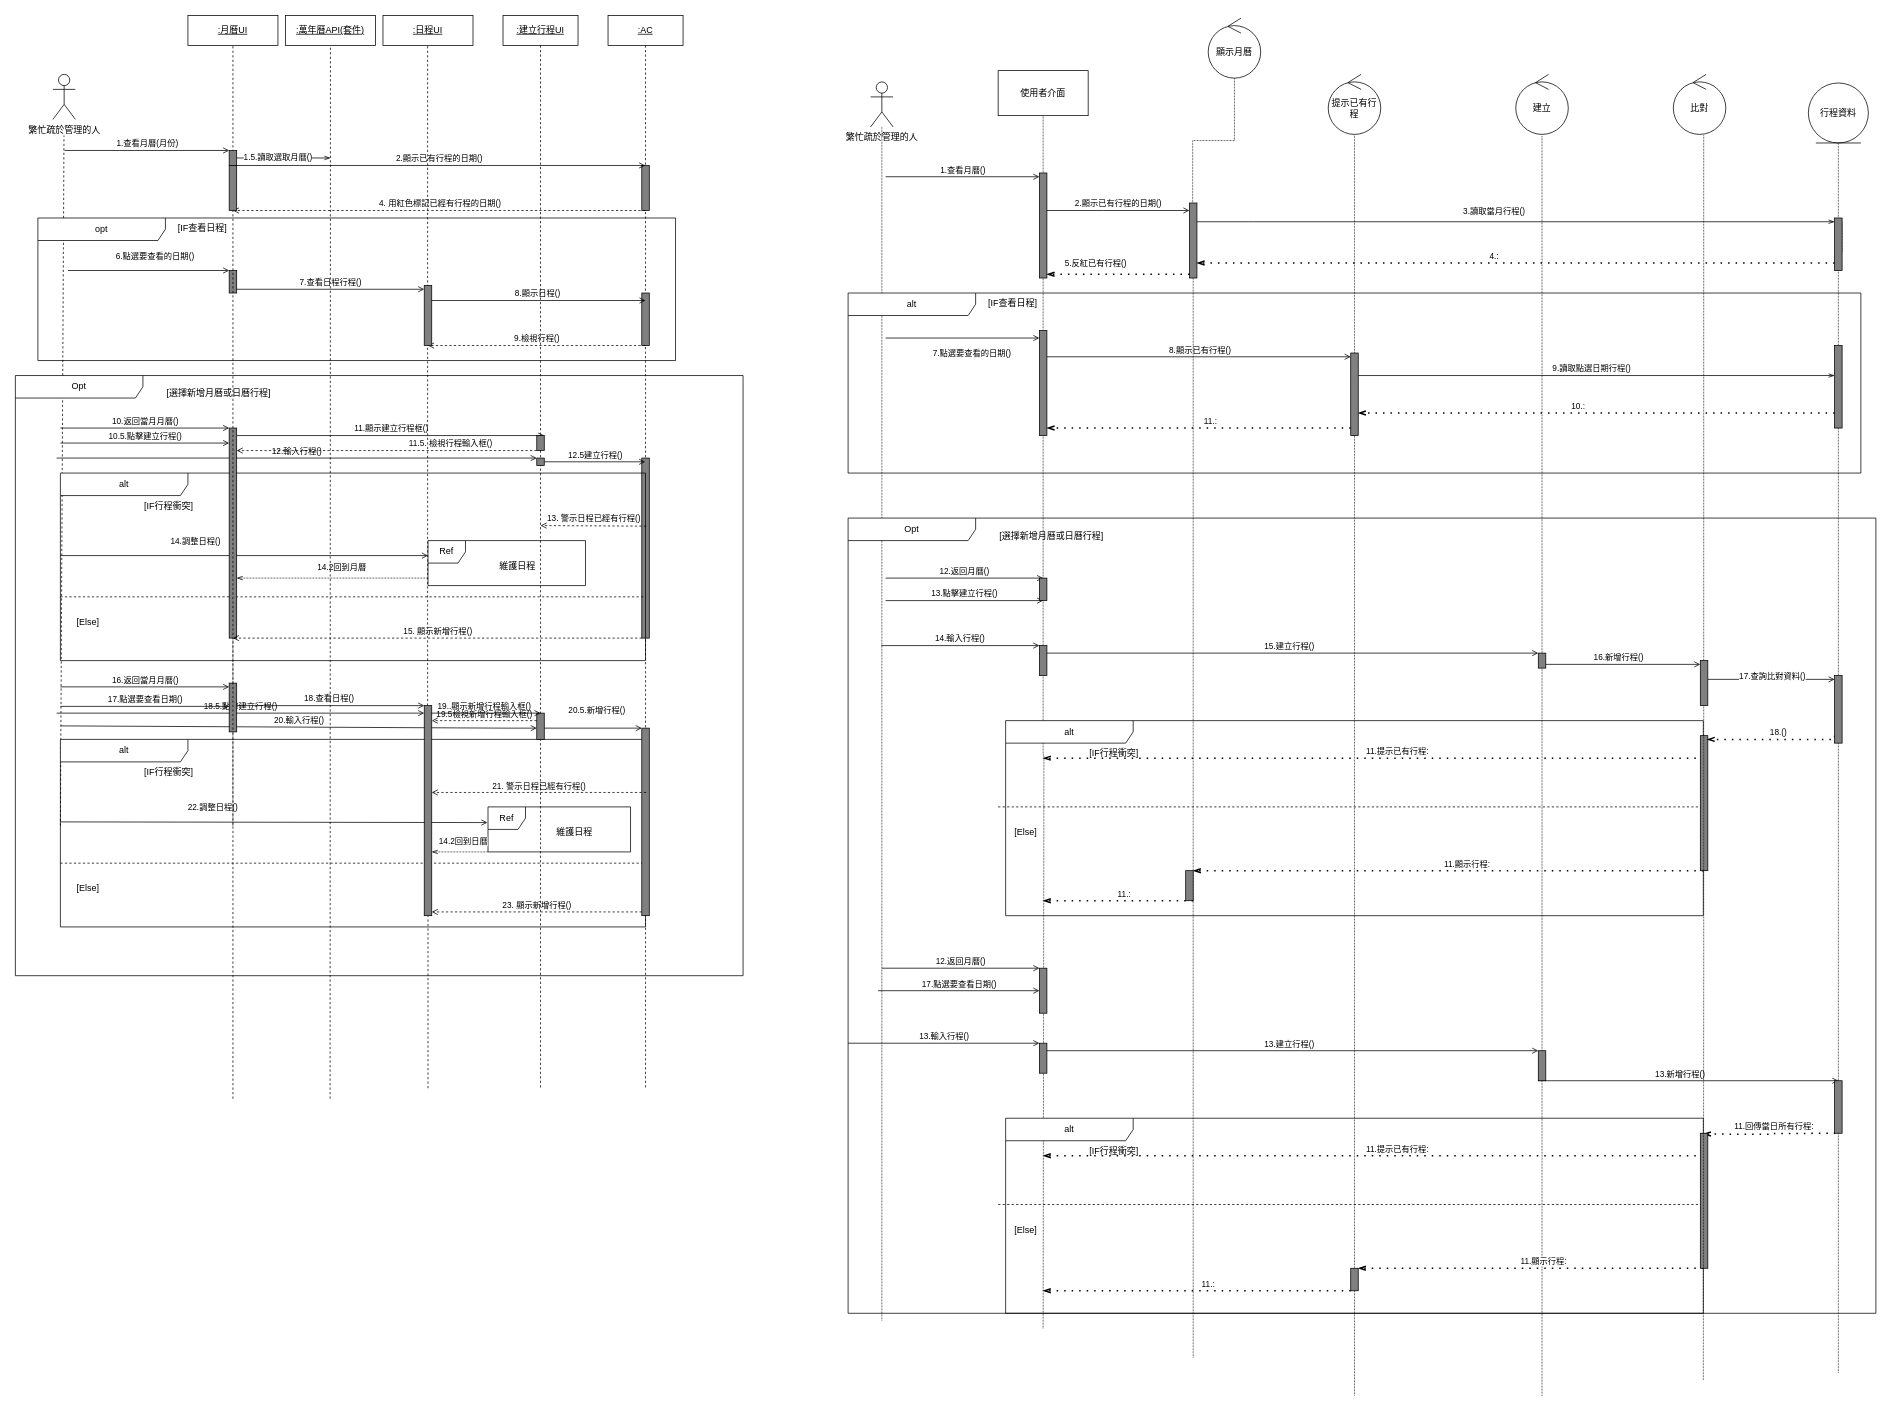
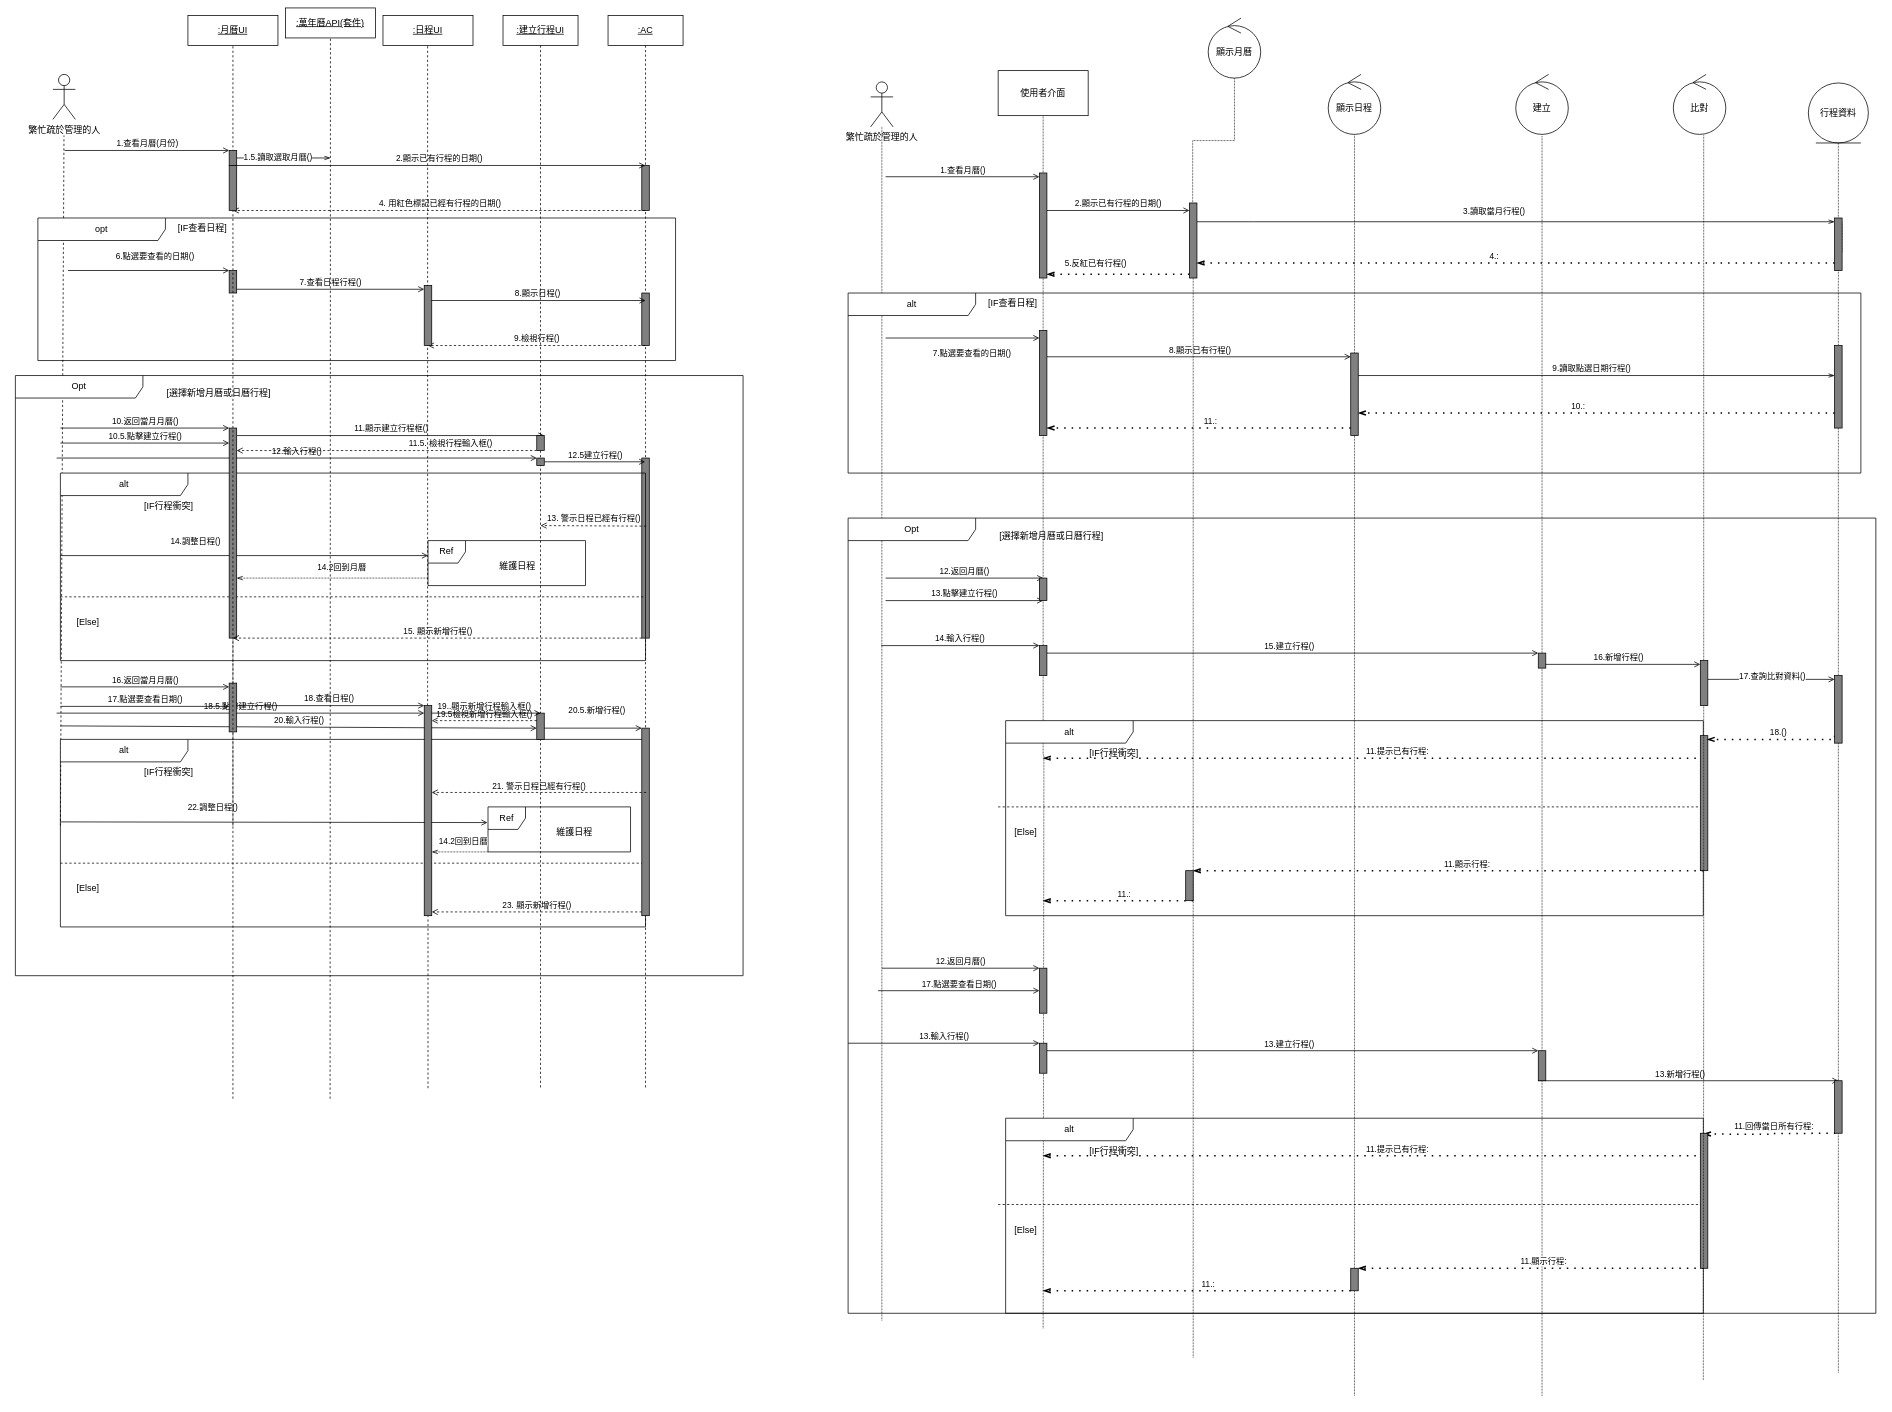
- <mxCell id="158" value="&lt;u&gt;:萬年曆API(套件)&lt;/u&gt;" style="rounded=0;whiteSpace=wrap;html=1;" parent="1" vertex="1"><mxGeometry x="380" y="20" width="120" height="40" as="geometry" /></mxCell>
+ <mxCell id="158" value="&lt;u&gt;:萬年曆API(套件)&lt;/u&gt;" style="rounded=0;whiteSpace=wrap;html=1;" parent="1" vertex="1"><mxGeometry x="380" y="10" width="120" height="40" as="geometry" /></mxCell>
- <mxCell id="99" value="提示已有行程" style="ellipse;shape=umlControl;whiteSpace=wrap;html=1;" parent="1" vertex="1"><mxGeometry x="1770" y="98.57" width="70" height="80" as="geometry" /></mxCell>
+ <mxCell id="99" value="顯示日程" style="ellipse;shape=umlControl;whiteSpace=wrap;html=1;" parent="1" vertex="1"><mxGeometry x="1770" y="98.57" width="70" height="80" as="geometry" /></mxCell>
